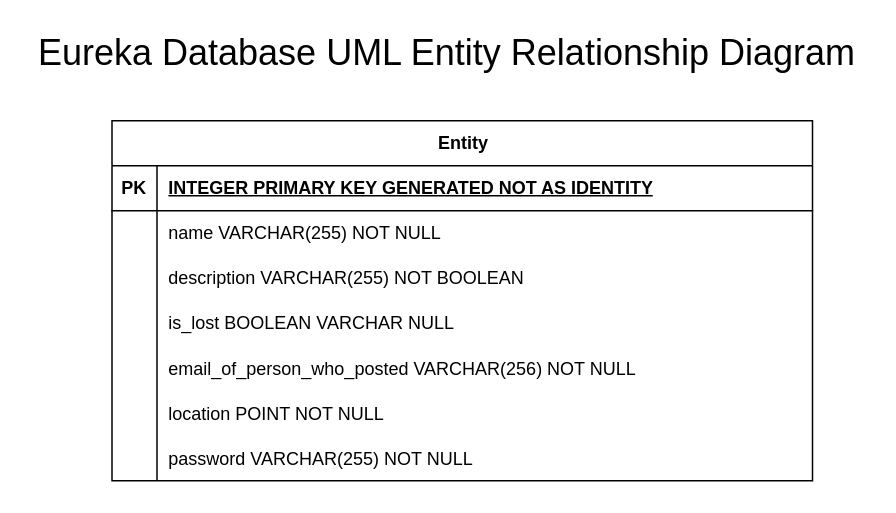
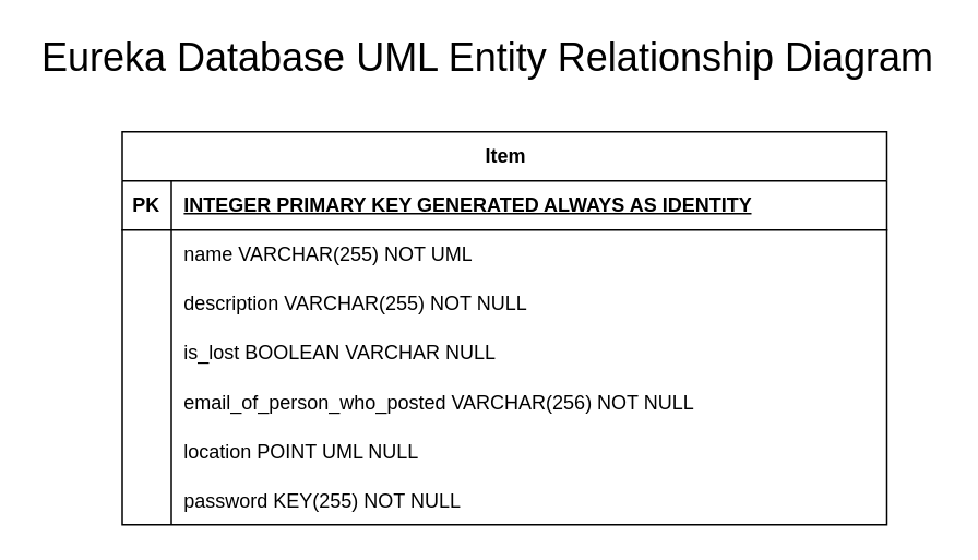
- <mxCell id="3" value="Entity" style="shape=table;startSize=30;container=1;collapsible=1;childLayout=tableLayout;fixedRows=1;rowLines=0;fontStyle=1;align=center;resizeLast=1;html=1;" parent="1" vertex="1"><mxGeometry x="74" y="80" width="467" height="240" as="geometry" /></mxCell>
+ <mxCell id="3" value="Item" style="shape=table;startSize=30;container=1;collapsible=1;childLayout=tableLayout;fixedRows=1;rowLines=0;fontStyle=1;align=center;resizeLast=1;html=1;" parent="1" vertex="1"><mxGeometry x="74" y="80" width="467" height="240" as="geometry" /></mxCell>
- <mxCell id="6" value="INTEGER PRIMARY KEY GENERATED NOT AS IDENTITY" style="shape=partialRectangle;connectable=0;fillColor=none;top=0;left=0;bottom=0;right=0;align=left;spacingLeft=6;fontStyle=5;overflow=hidden;whiteSpace=wrap;html=1;" parent="4" vertex="1"><mxGeometry x="30" width="437" height="30" as="geometry"><mxRectangle width="437" height="30" as="alternateBounds" /></mxGeometry></mxCell>
+ <mxCell id="6" value="INTEGER PRIMARY KEY GENERATED ALWAYS AS IDENTITY" style="shape=partialRectangle;connectable=0;fillColor=none;top=0;left=0;bottom=0;right=0;align=left;spacingLeft=6;fontStyle=5;overflow=hidden;whiteSpace=wrap;html=1;" parent="4" vertex="1"><mxGeometry x="30" width="437" height="30" as="geometry"><mxRectangle width="437" height="30" as="alternateBounds" /></mxGeometry></mxCell>
- <mxCell id="9" value="name VARCHAR(255) NOT NULL" style="shape=partialRectangle;connectable=0;fillColor=none;top=0;left=0;bottom=0;right=0;align=left;spacingLeft=6;overflow=hidden;whiteSpace=wrap;html=1;" parent="7" vertex="1"><mxGeometry x="30" width="437" height="30" as="geometry"><mxRectangle width="437" height="30" as="alternateBounds" /></mxGeometry></mxCell>
+ <mxCell id="9" value="name VARCHAR(255) NOT UML" style="shape=partialRectangle;connectable=0;fillColor=none;top=0;left=0;bottom=0;right=0;align=left;spacingLeft=6;overflow=hidden;whiteSpace=wrap;html=1;" parent="7" vertex="1"><mxGeometry x="30" width="437" height="30" as="geometry"><mxRectangle width="437" height="30" as="alternateBounds" /></mxGeometry></mxCell>
- <mxCell id="12" value="description VARCHAR(255) NOT BOOLEAN" style="shape=partialRectangle;connectable=0;fillColor=none;top=0;left=0;bottom=0;right=0;align=left;spacingLeft=6;overflow=hidden;whiteSpace=wrap;html=1;" parent="10" vertex="1"><mxGeometry x="30" width="437" height="30" as="geometry"><mxRectangle width="437" height="30" as="alternateBounds" /></mxGeometry></mxCell>
+ <mxCell id="12" value="description VARCHAR(255) NOT NULL" style="shape=partialRectangle;connectable=0;fillColor=none;top=0;left=0;bottom=0;right=0;align=left;spacingLeft=6;overflow=hidden;whiteSpace=wrap;html=1;" parent="10" vertex="1"><mxGeometry x="30" width="437" height="30" as="geometry"><mxRectangle width="437" height="30" as="alternateBounds" /></mxGeometry></mxCell>
- <mxCell id="21" value="location POINT NOT NULL" style="shape=partialRectangle;connectable=0;fillColor=none;top=0;left=0;bottom=0;right=0;align=left;spacingLeft=6;overflow=hidden;" parent="19" vertex="1"><mxGeometry x="30" width="437" height="30" as="geometry"><mxRectangle width="437" height="30" as="alternateBounds" /></mxGeometry></mxCell>
+ <mxCell id="21" value="location POINT UML NULL" style="shape=partialRectangle;connectable=0;fillColor=none;top=0;left=0;bottom=0;right=0;align=left;spacingLeft=6;overflow=hidden;" parent="19" vertex="1"><mxGeometry x="30" width="437" height="30" as="geometry"><mxRectangle width="437" height="30" as="alternateBounds" /></mxGeometry></mxCell>
- <mxCell id="24" value="password VARCHAR(255) NOT NULL" style="shape=partialRectangle;connectable=0;fillColor=none;top=0;left=0;bottom=0;right=0;align=left;spacingLeft=6;overflow=hidden;" parent="22" vertex="1"><mxGeometry x="30" width="437" height="30" as="geometry"><mxRectangle width="437" height="30" as="alternateBounds" /></mxGeometry></mxCell>
+ <mxCell id="24" value="password KEY(255) NOT NULL" style="shape=partialRectangle;connectable=0;fillColor=none;top=0;left=0;bottom=0;right=0;align=left;spacingLeft=6;overflow=hidden;" parent="22" vertex="1"><mxGeometry x="30" width="437" height="30" as="geometry"><mxRectangle width="437" height="30" as="alternateBounds" /></mxGeometry></mxCell>
